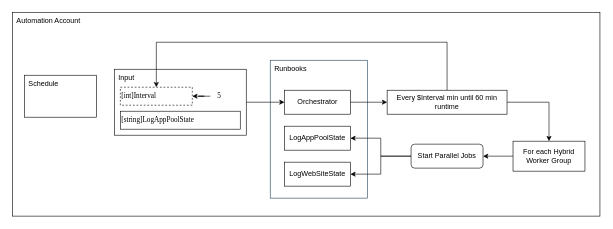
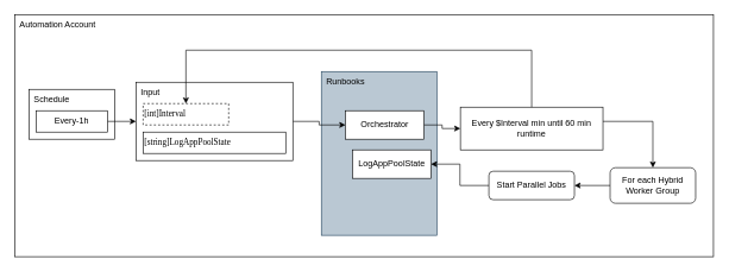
- <mxCell id="3" value="Runbooks" style="rounded=0;whiteSpace=wrap;html=1;align=left;verticalAlign=top;spacingLeft=5;fillColor=#ffffff;strokeColor=#23445d;" vertex="1" parent="1"><mxGeometry x="450" y="100" width="162" height="230" as="geometry" /></mxCell>
+ <mxCell id="3" value="Runbooks" style="rounded=0;whiteSpace=wrap;html=1;align=left;verticalAlign=top;spacingLeft=5;fillColor=#bac8d3;strokeColor=#23445d;" vertex="1" parent="1"><mxGeometry x="450" y="100" width="162" height="230" as="geometry" /></mxCell>
- <mxCell id="23" style="edgeStyle=orthogonalEdgeStyle;rounded=0;orthogonalLoop=1;jettySize=auto;html=1;entryX=1;entryY=0.5;entryDx=0;entryDy=0;fontFamily=Lucida Console;" edge="1" parent="1" source="24" target="20"><mxGeometry relative="1" as="geometry" /></mxCell>
- <mxCell id="24" value="5" style="text;html=1;strokeColor=none;fillColor=none;align=center;verticalAlign=middle;whiteSpace=wrap;rounded=0;fontFamily=Lucida Console;" vertex="1" parent="1"><mxGeometry x="350" y="150" width="30" height="20" as="geometry" /></mxCell>
+ <mxCell id="10" value="Every-1h" style="rounded=0;whiteSpace=wrap;html=1;align=center;verticalAlign=middle;" vertex="1" parent="1"><mxGeometry x="50" y="155" width="100" height="30" as="geometry" /></mxCell>
+ <mxCell id="9" style="edgeStyle=orthogonalEdgeStyle;rounded=0;orthogonalLoop=1;jettySize=auto;html=1;entryX=0;entryY=0.5;entryDx=0;entryDy=0;" edge="1" parent="1" source="10" target="19"><mxGeometry relative="1" as="geometry" /></mxCell>
- <mxCell id="5" value="Orchestrator" style="rounded=0;whiteSpace=wrap;html=1;align=center;verticalAlign=middle;" vertex="1" parent="1"><mxGeometry x="473.75" y="150" width="110" height="40" as="geometry" /></mxCell>
+ <mxCell id="5" value="Orchestrator" style="rounded=0;whiteSpace=wrap;html=1;align=center;verticalAlign=middle;" vertex="1" parent="1"><mxGeometry x="483.75" y="155" width="110" height="40" as="geometry" /></mxCell>
- <mxCell id="12" value="Every $Interval min until 60 min runtime" style="rounded=0;whiteSpace=wrap;html=1;align=center;verticalAlign=middle;" vertex="1" parent="1"><mxGeometry x="645" y="150" width="200" height="40" as="geometry" /></mxCell>
+ <mxCell id="12" value="Every $Interval min until 60 min runtime" style="rounded=0;whiteSpace=wrap;html=1;align=center;verticalAlign=middle;" vertex="1" parent="1"><mxGeometry x="645" y="150" width="200" height="60" as="geometry" /></mxCell>
- <mxCell id="6" value="LogAppPoolState" style="rounded=0;whiteSpace=wrap;html=1;align=center;verticalAlign=middle;" vertex="1" parent="1"><mxGeometry x="473.75" y="210" width="110" height="40" as="geometry" /></mxCell>
+ <mxCell id="6" value="LogAppPoolState" style="rounded=0;whiteSpace=wrap;html=1;align=center;verticalAlign=middle;" vertex="1" parent="1"><mxGeometry x="493.75" y="210" width="110" height="40" as="geometry" /></mxCell>
- <mxCell id="17" value="For each Hybrid Worker Group" style="rounded=0;whiteSpace=wrap;html=1;align=center;verticalAlign=middle;" vertex="1" parent="1"><mxGeometry x="855" y="235" width="120" height="50" as="geometry" /></mxCell>
+ <mxCell id="17" value="For each Hybrid Worker Group" style="whiteSpace=wrap;html=1;align=center;verticalAlign=middle;rounded=1;" vertex="1" parent="1"><mxGeometry x="855" y="235" width="120" height="50" as="geometry" /></mxCell>
- <mxCell id="14" style="edgeStyle=orthogonalEdgeStyle;rounded=0;orthogonalLoop=1;jettySize=auto;html=1;entryX=1;entryY=0.5;entryDx=0;entryDy=0;" edge="1" parent="1" source="15" target="7"><mxGeometry relative="1" as="geometry" /></mxCell>
- <mxCell id="7" value="LogWebSiteState" style="rounded=0;whiteSpace=wrap;html=1;align=center;verticalAlign=middle;" vertex="1" parent="1"><mxGeometry x="473.75" y="270" width="110" height="40" as="geometry" /></mxCell>
